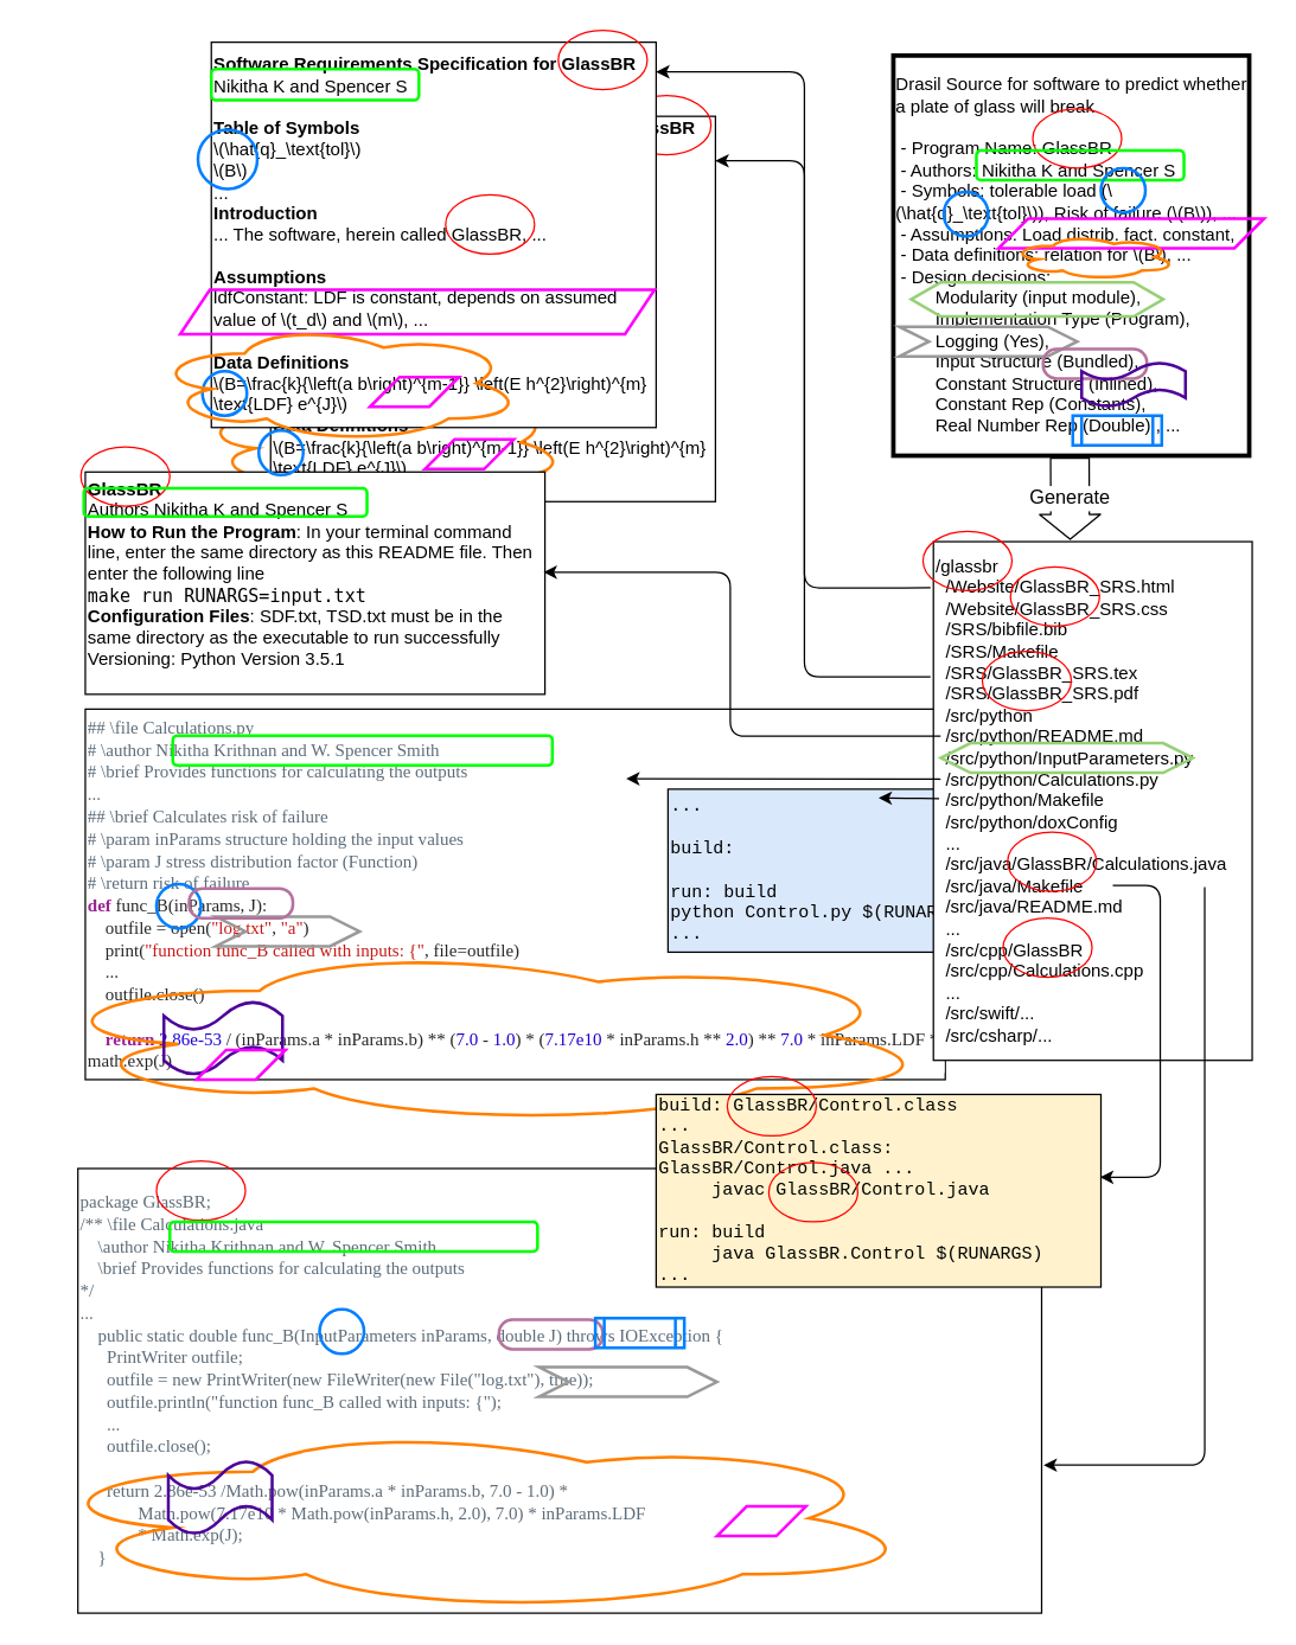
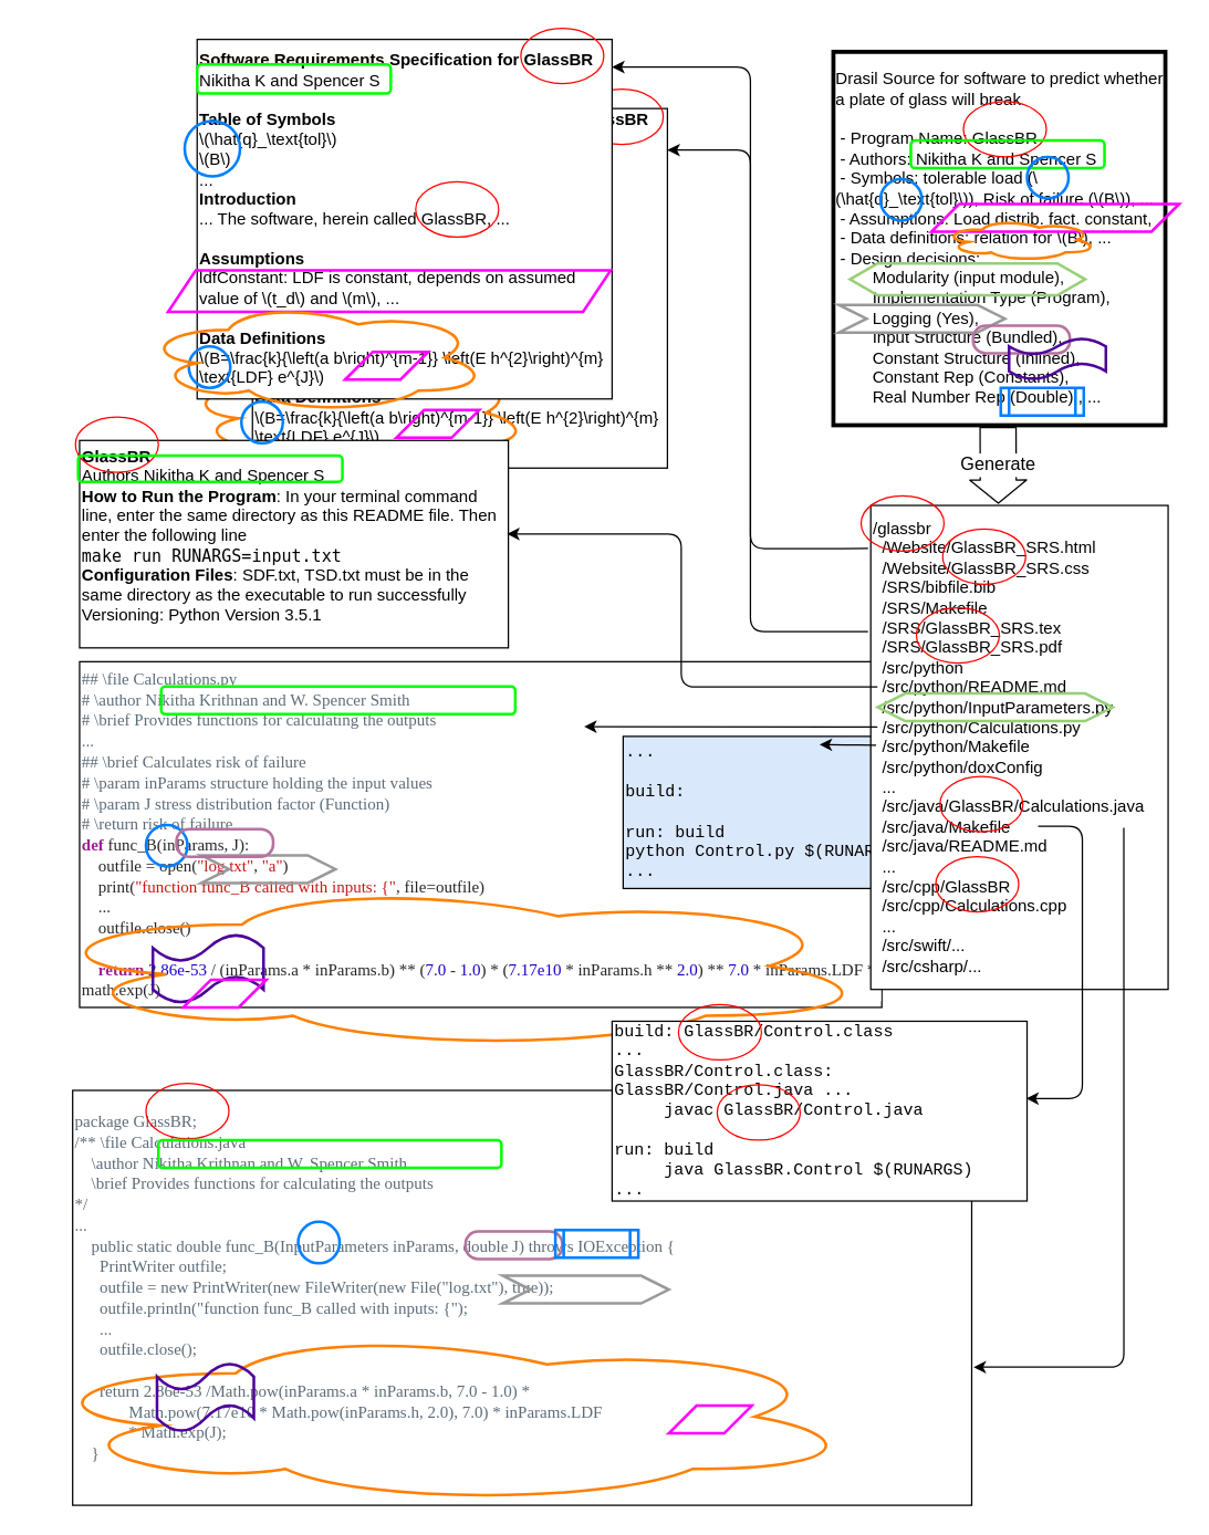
- <mxCell id="26" value="&lt;div&gt;build: GlassBR/Control.class&lt;/div&gt;&lt;div&gt;...&lt;/div&gt;&lt;div&gt;GlassBR/Control.class: GlassBR/Control.java&amp;nbsp;&lt;span&gt;...&lt;/span&gt;&lt;/div&gt;&lt;div&gt;&lt;span&gt;&amp;nbsp; &amp;nbsp; &amp;nbsp;javac GlassBR/Control.java&lt;/span&gt;&lt;/div&gt;&lt;div&gt;&lt;br&gt;&lt;/div&gt;&lt;div&gt;run: build&lt;/div&gt;&lt;div&gt;&lt;span&gt;&lt;/span&gt;&amp;nbsp; &amp;nbsp; &amp;nbsp;java GlassBR.Control $(RUNARGS)&lt;/div&gt;&lt;div&gt;...&lt;/div&gt;" style="rounded=0;whiteSpace=wrap;html=1;align=left;fontFamily=Courier New;fillColor=#fff2cc;" parent="1" vertex="1"><mxGeometry x="442" y="738" width="300" height="130" as="geometry" /></mxCell>
+ <mxCell id="26" value="&lt;div&gt;build: GlassBR/Control.class&lt;/div&gt;&lt;div&gt;...&lt;/div&gt;&lt;div&gt;GlassBR/Control.class: GlassBR/Control.java&amp;nbsp;&lt;span&gt;...&lt;/span&gt;&lt;/div&gt;&lt;div&gt;&lt;span&gt;&amp;nbsp; &amp;nbsp; &amp;nbsp;javac GlassBR/Control.java&lt;/span&gt;&lt;/div&gt;&lt;div&gt;&lt;br&gt;&lt;/div&gt;&lt;div&gt;run: build&lt;/div&gt;&lt;div&gt;&lt;span&gt;&lt;/span&gt;&amp;nbsp; &amp;nbsp; &amp;nbsp;java GlassBR.Control $(RUNARGS)&lt;/div&gt;&lt;div&gt;...&lt;/div&gt;" style="rounded=0;whiteSpace=wrap;html=1;align=left;fontFamily=Courier New;" parent="1" vertex="1"><mxGeometry x="442" y="738" width="300" height="130" as="geometry" /></mxCell>
